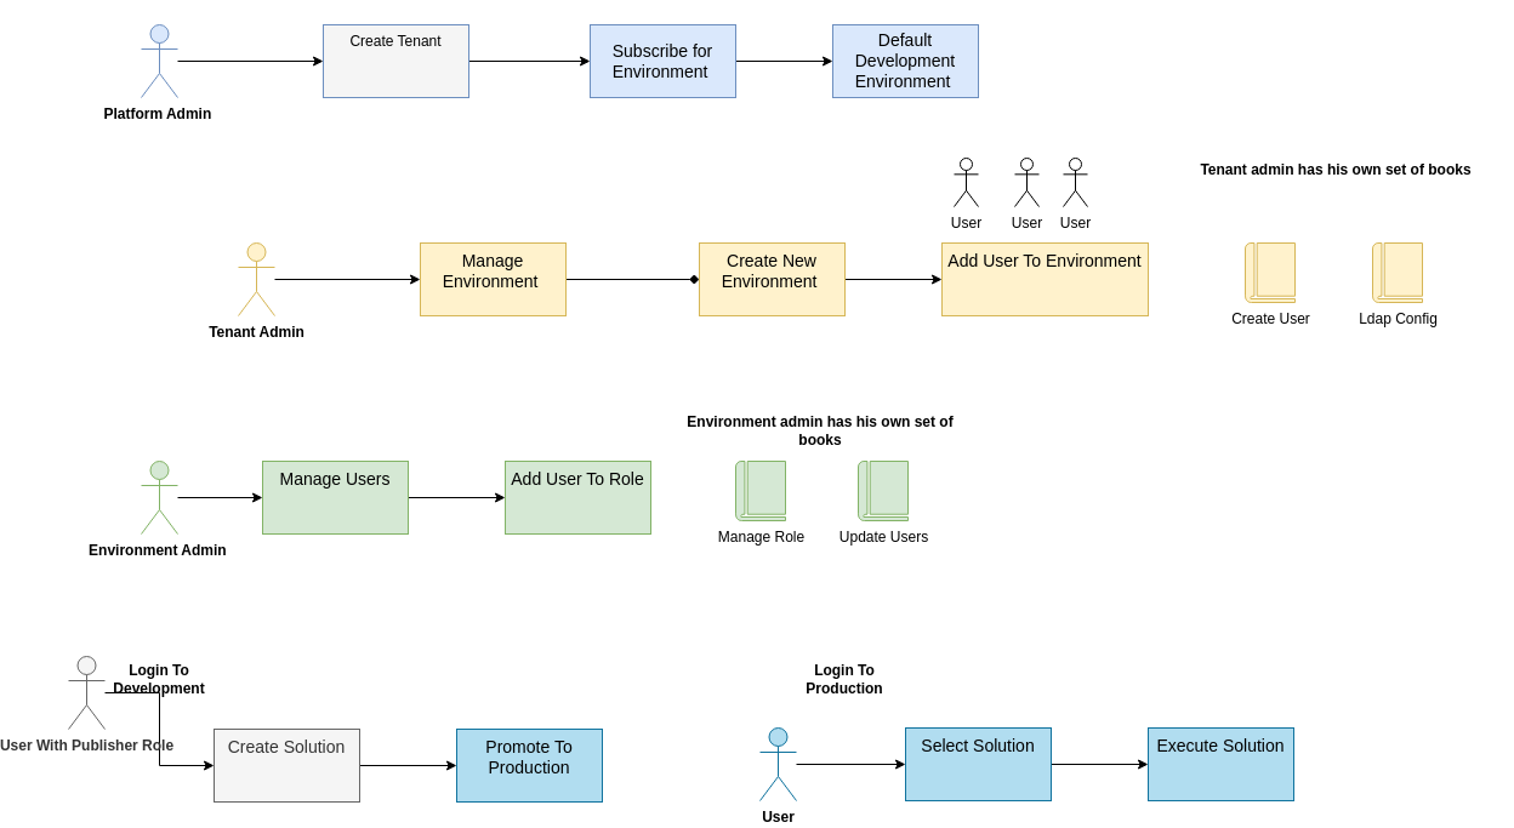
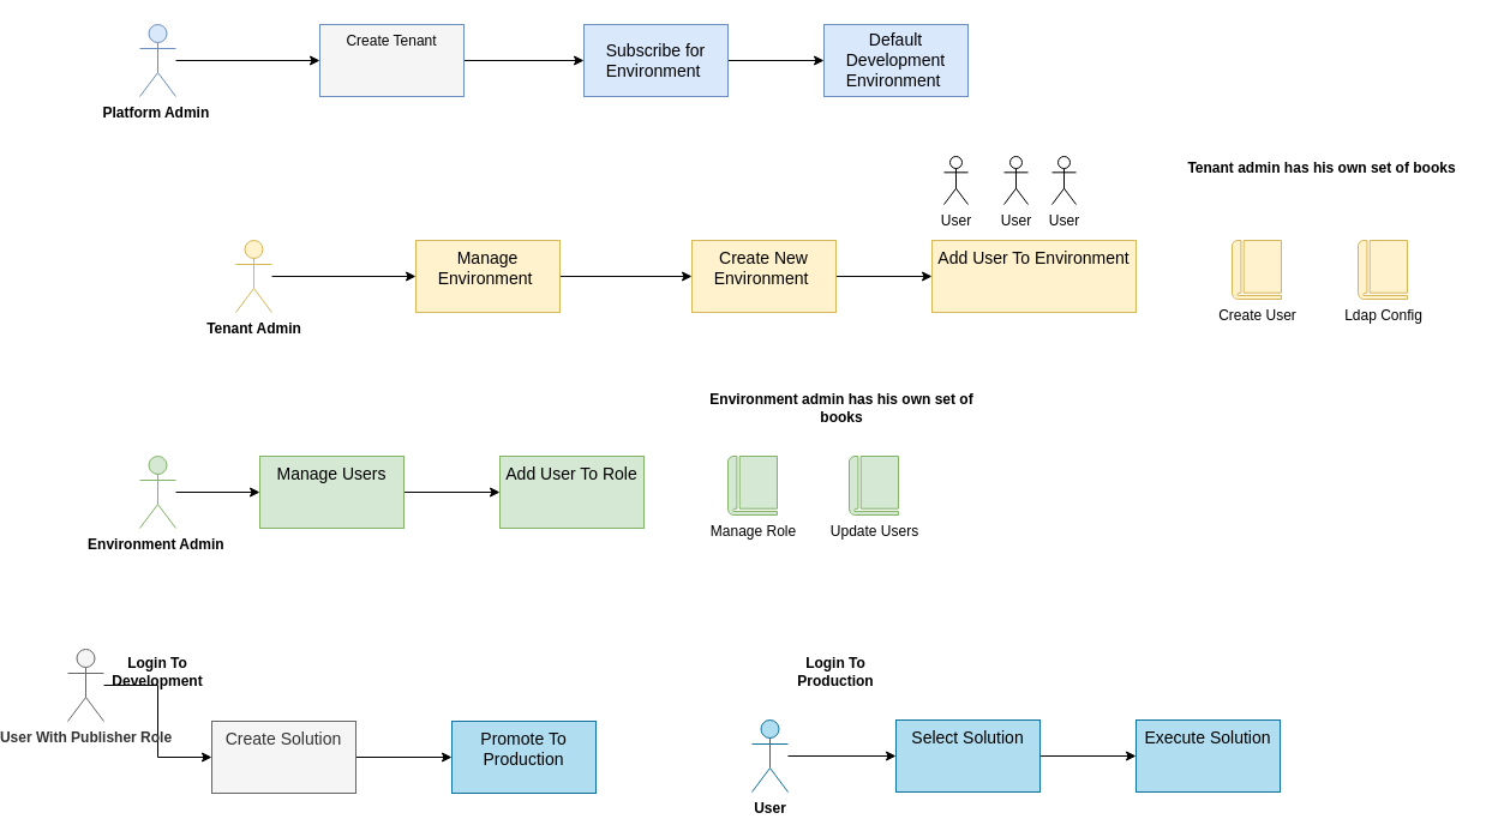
- <mxCell id="10" value="" style="edgeStyle=orthogonalEdgeStyle;rounded=0;orthogonalLoop=1;jettySize=auto;html=1;endArrow=diamond;" edge="1" parent="1" source="11" target="13"><mxGeometry relative="1" as="geometry" /></mxCell>
+ <mxCell id="10" value="" style="edgeStyle=orthogonalEdgeStyle;rounded=0;orthogonalLoop=1;jettySize=auto;html=1;" edge="1" parent="1" source="11" target="13"><mxGeometry relative="1" as="geometry" /></mxCell>
- <mxCell id="41" value="&lt;b&gt;Environment admin has his own set of books&lt;/b&gt;" style="text;html=1;strokeColor=none;fillColor=none;align=center;verticalAlign=middle;whiteSpace=wrap;rounded=0;" vertex="1" parent="1"><mxGeometry x="515" y="345" width="250" height="20" as="geometry" /></mxCell>
+ <mxCell id="41" value="&lt;b&gt;Environment admin has his own set of books&lt;/b&gt;" style="text;html=1;strokeColor=none;fillColor=none;align=center;verticalAlign=middle;whiteSpace=wrap;rounded=0;" vertex="1" parent="1"><mxGeometry x="540" y="330" width="250" height="20" as="geometry" /></mxCell>
